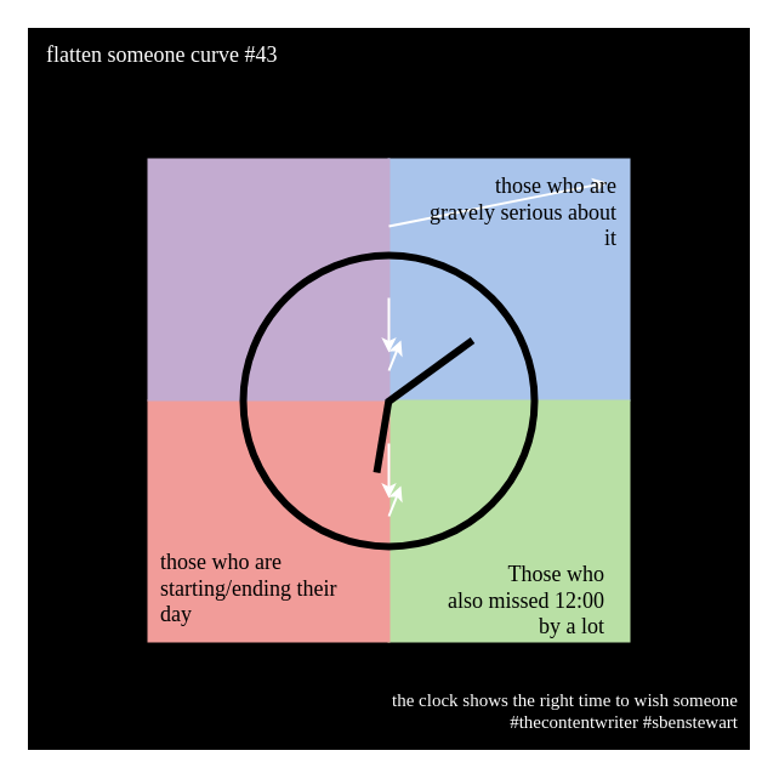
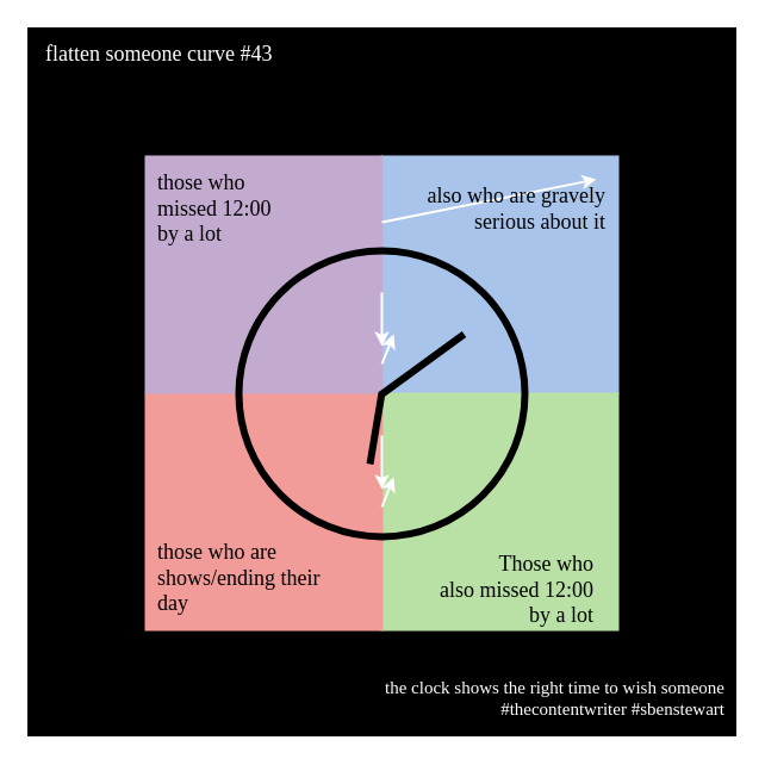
+ <mxCell id="17" value="&lt;div&gt;&lt;span style=&quot;font-size: 18px&quot;&gt;those who&lt;/span&gt;&lt;/div&gt;&lt;div&gt;&lt;span style=&quot;font-size: 18px&quot;&gt;missed 12:00&lt;/span&gt;&lt;/div&gt;&lt;div&gt;&lt;span style=&quot;font-size: 18px&quot;&gt;by a lot&lt;/span&gt;&lt;/div&gt;" style="text;html=1;strokeColor=none;fillColor=none;align=left;verticalAlign=middle;whiteSpace=wrap;rounded=0;fontFamily=xkcd;" vertex="1" parent="1"><mxGeometry x="130" y="150" width="160" height="50" as="geometry" /></mxCell>
- <mxCell id="15" value="&lt;div&gt;&lt;span style=&quot;font-size: 18px&quot;&gt;those who are gravely serious about it&lt;/span&gt;&lt;/div&gt;" style="text;html=1;strokeColor=none;fillColor=none;align=right;verticalAlign=middle;whiteSpace=wrap;rounded=0;fontFamily=xkcd;" vertex="1" parent="1"><mxGeometry x="350" y="150" width="160" height="50" as="geometry" /></mxCell>
+ <mxCell id="15" value="&lt;div&gt;&lt;span style=&quot;font-size: 18px&quot;&gt;also who are gravely serious about it&lt;/span&gt;&lt;/div&gt;" style="text;html=1;strokeColor=none;fillColor=none;align=right;verticalAlign=middle;whiteSpace=wrap;rounded=0;fontFamily=xkcd;" vertex="1" parent="1"><mxGeometry x="350" y="150" width="160" height="50" as="geometry" /></mxCell>
- <mxCell id="16" value="&lt;div&gt;&lt;span style=&quot;font-size: 18px&quot;&gt;those who are&amp;nbsp;&lt;/span&gt;&lt;/div&gt;&lt;div&gt;&lt;span style=&quot;font-size: 18px&quot;&gt;starting/ending their day&lt;/span&gt;&lt;/div&gt;" style="text;html=1;strokeColor=none;fillColor=none;align=left;verticalAlign=middle;whiteSpace=wrap;rounded=0;fontFamily=xkcd;" vertex="1" parent="1"><mxGeometry x="130" y="460" width="160" height="50" as="geometry" /></mxCell>
+ <mxCell id="16" value="&lt;div&gt;&lt;span style=&quot;font-size: 18px&quot;&gt;those who are&amp;nbsp;&lt;/span&gt;&lt;/div&gt;&lt;div&gt;&lt;span style=&quot;font-size: 18px&quot;&gt;shows/ending their day&lt;/span&gt;&lt;/div&gt;" style="text;html=1;strokeColor=none;fillColor=none;align=left;verticalAlign=middle;whiteSpace=wrap;rounded=0;fontFamily=xkcd;" vertex="1" parent="1"><mxGeometry x="130" y="460" width="160" height="50" as="geometry" /></mxCell>
